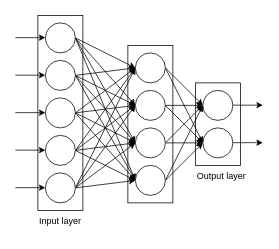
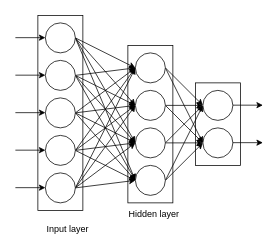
- <mxCell id="53" value="Output layer" style="text;html=1;align=center;verticalAlign=middle;whiteSpace=wrap;rounded=0;" vertex="1" parent="1"><mxGeometry x="260" y="220" width="70" height="30" as="geometry" /></mxCell>
+ <mxCell id="51" value="Hidden layer" style="text;html=1;align=center;verticalAlign=middle;whiteSpace=wrap;rounded=0;" vertex="1" parent="1"><mxGeometry x="170" y="270" width="70" height="30" as="geometry" /></mxCell>
- <mxCell id="49" value="Input layer" style="text;html=1;align=center;verticalAlign=middle;whiteSpace=wrap;rounded=0;" vertex="1" parent="1"><mxGeometry x="50" y="280" width="60" height="30" as="geometry" /></mxCell>
+ <mxCell id="49" value="Input layer" style="text;html=1;align=center;verticalAlign=middle;whiteSpace=wrap;rounded=0;" vertex="1" parent="1"><mxGeometry x="60" y="290" width="60" height="30" as="geometry" /></mxCell>
